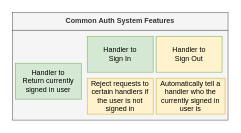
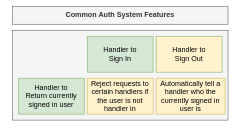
- <mxCell id="2" value="Common Auth System Features" style="rounded=0;whiteSpace=wrap;html=1;fontSize=12;align=center;fontStyle=1;fillColor=#f5f5f5;strokeColor=#666666;fontColor=#333333;" vertex="1" parent="1"><mxGeometry x="20" y="20" width="360" height="30" as="geometry" /></mxCell>
+ <mxCell id="2" value="Common Auth System Features" style="rounded=0;whiteSpace=wrap;html=1;fontSize=12;align=center;fontStyle=1;fillColor=#f5f5f5;strokeColor=#666666;fontColor=#333333;" vertex="1" parent="1"><mxGeometry x="20" y="10" width="360" height="30" as="geometry" /></mxCell>
- <mxCell id="6" value="Handler to&lt;br&gt;Return currently signed in user" style="rounded=0;whiteSpace=wrap;html=1;fontSize=12;align=center;fillColor=#d5e8d4;strokeColor=#82b366;" vertex="1" parent="1"><mxGeometry x="25" y="105" width="110" height="60" as="geometry" /></mxCell>
+ <mxCell id="6" value="Handler to&lt;br&gt;Return currently signed in user" style="rounded=0;whiteSpace=wrap;html=1;fontSize=12;align=center;fillColor=#d5e8d4;strokeColor=#82b366;" vertex="1" parent="1"><mxGeometry x="30" y="130" width="110" height="60" as="geometry" /></mxCell>
- <mxCell id="7" value="Reject requests to certain handlers if the user is not signed in" style="rounded=0;whiteSpace=wrap;html=1;fontSize=12;align=center;fillColor=#fff2cc;strokeColor=#d6b656;" vertex="1" parent="1"><mxGeometry x="145" y="130" width="110" height="60" as="geometry" /></mxCell>
+ <mxCell id="7" value="Reject requests to certain handlers if the user is not handler in" style="rounded=0;whiteSpace=wrap;html=1;fontSize=12;align=center;fillColor=#fff2cc;strokeColor=#d6b656;" vertex="1" parent="1"><mxGeometry x="145" y="130" width="110" height="60" as="geometry" /></mxCell>
